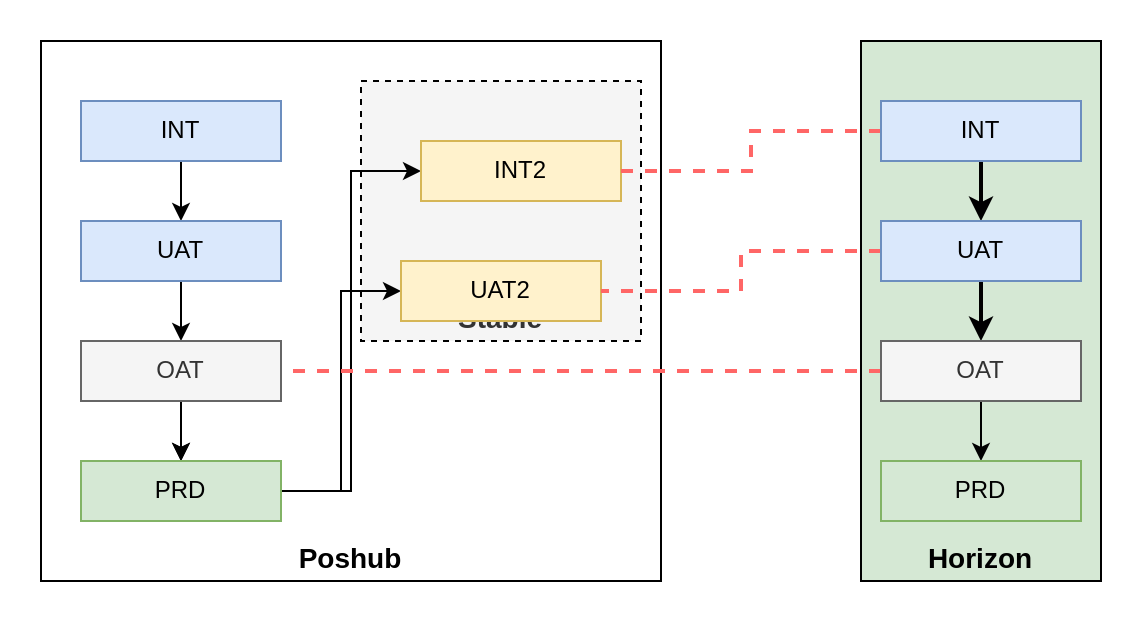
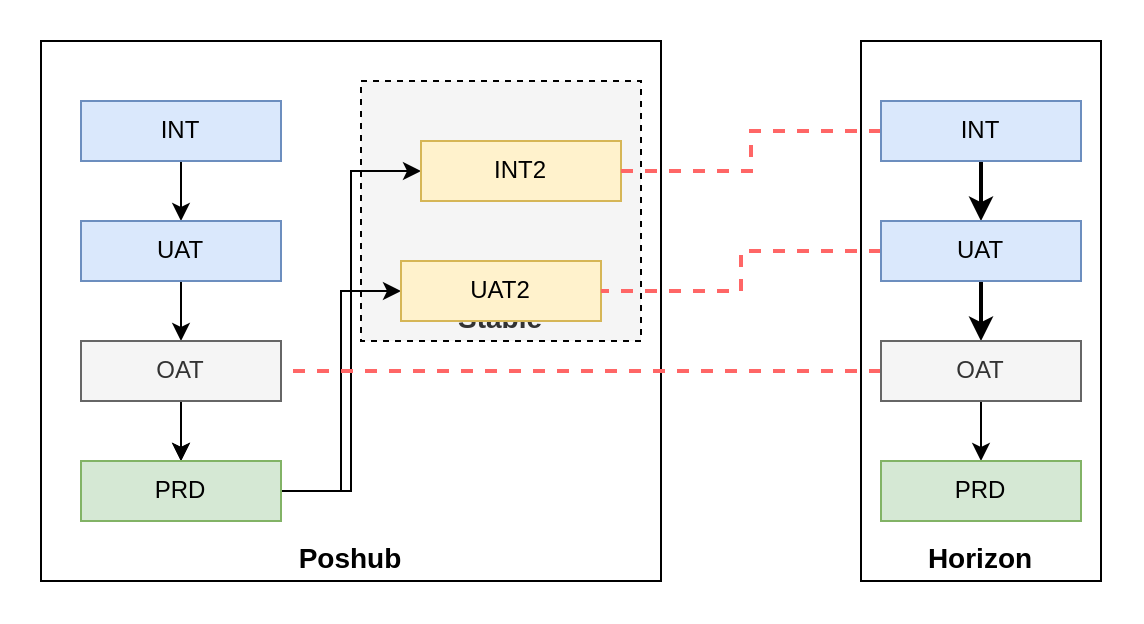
- <mxCell id="4" value="Horizon" style="rounded=0;whiteSpace=wrap;html=1;verticalAlign=bottom;fontStyle=1;fontSize=14;fillColor=#d5e8d4;" parent="1" vertex="1"><mxGeometry x="430" y="20" width="120" height="270" as="geometry" /></mxCell>
+ <mxCell id="4" value="Horizon" style="rounded=0;whiteSpace=wrap;html=1;verticalAlign=bottom;fontStyle=1;fontSize=14;" parent="1" vertex="1"><mxGeometry x="430" y="20" width="120" height="270" as="geometry" /></mxCell>
